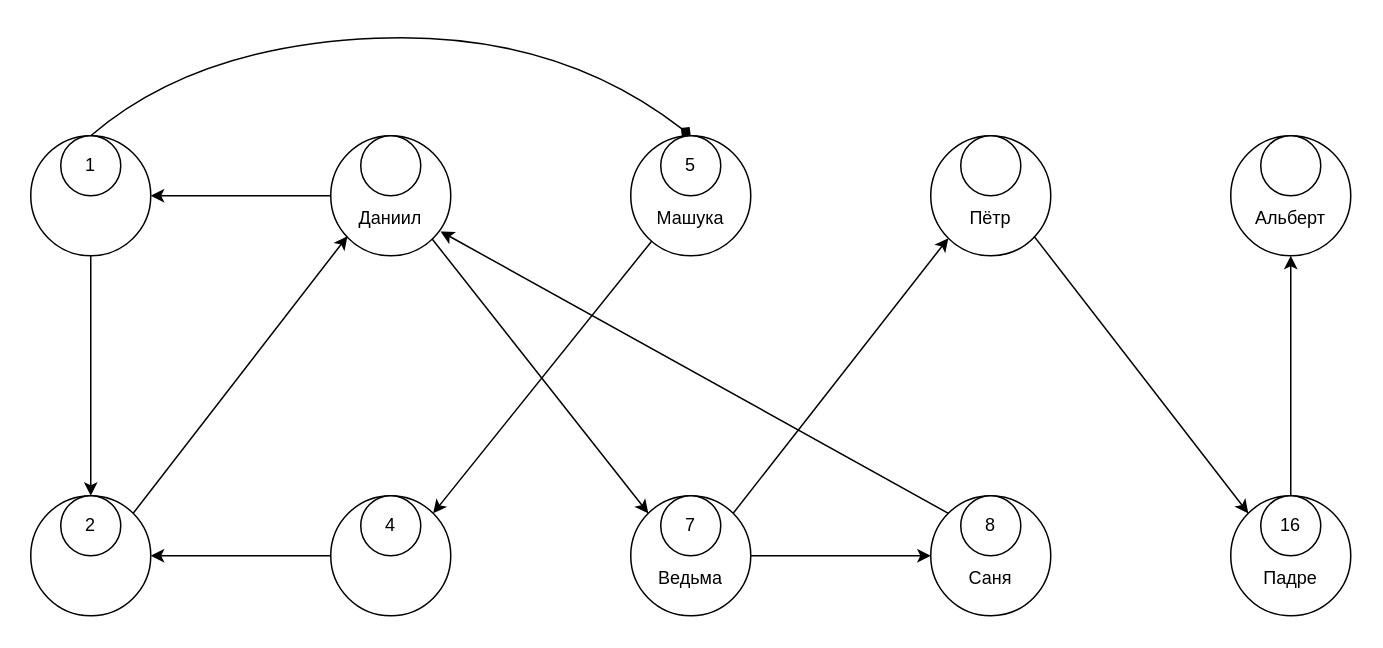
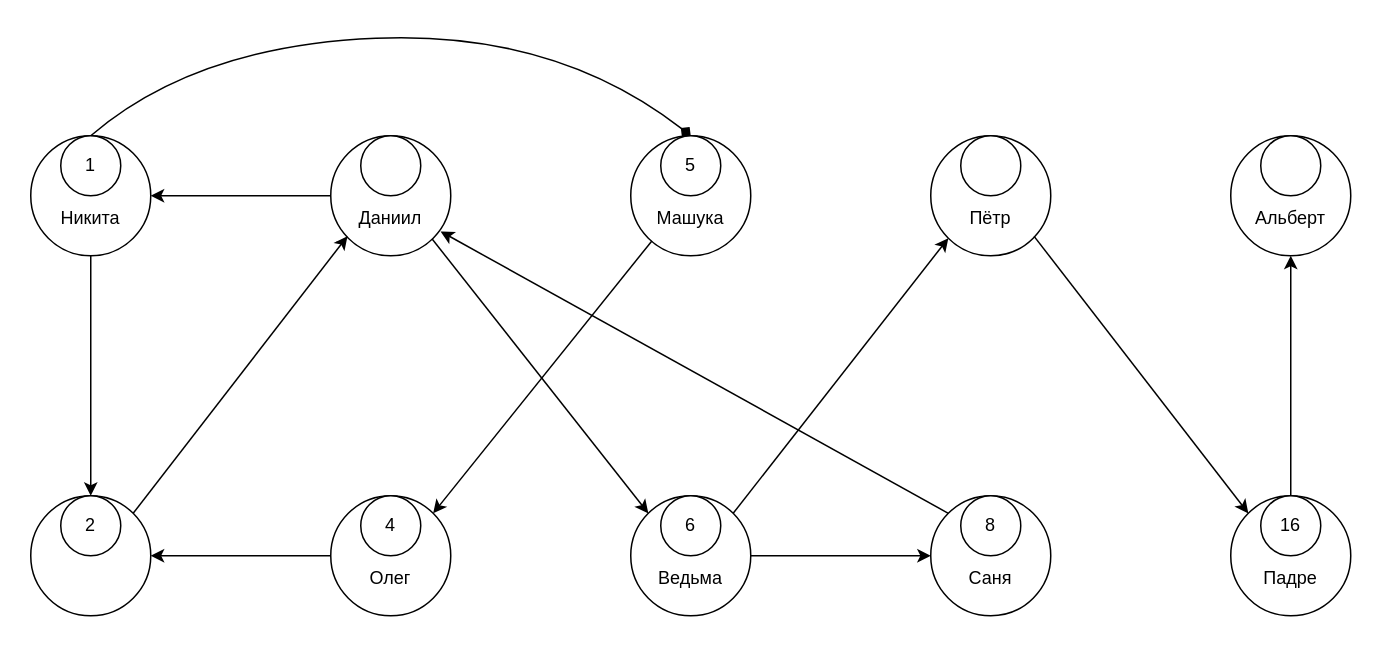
+ <mxCell id="5" value="Никита" style="text;html=1;strokeColor=none;fillColor=none;align=center;verticalAlign=middle;whiteSpace=wrap;rounded=0;" parent="1" vertex="1"><mxGeometry x="30" y="130" width="60" height="30" as="geometry" /></mxCell>
- <mxCell id="28" value="7" style="text;html=1;strokeColor=none;fillColor=none;align=center;verticalAlign=middle;whiteSpace=wrap;rounded=0;" parent="1" vertex="1"><mxGeometry x="440" y="330" width="40" height="40" as="geometry" /></mxCell>
+ <mxCell id="28" value="6" style="text;html=1;strokeColor=none;fillColor=none;align=center;verticalAlign=middle;whiteSpace=wrap;rounded=0;" parent="1" vertex="1"><mxGeometry x="440" y="330" width="40" height="40" as="geometry" /></mxCell>
+ <mxCell id="25" value="Олег" style="text;html=1;strokeColor=none;fillColor=none;align=center;verticalAlign=middle;whiteSpace=wrap;rounded=0;" parent="1" vertex="1"><mxGeometry x="230" y="370" width="60" height="30" as="geometry" /></mxCell>
